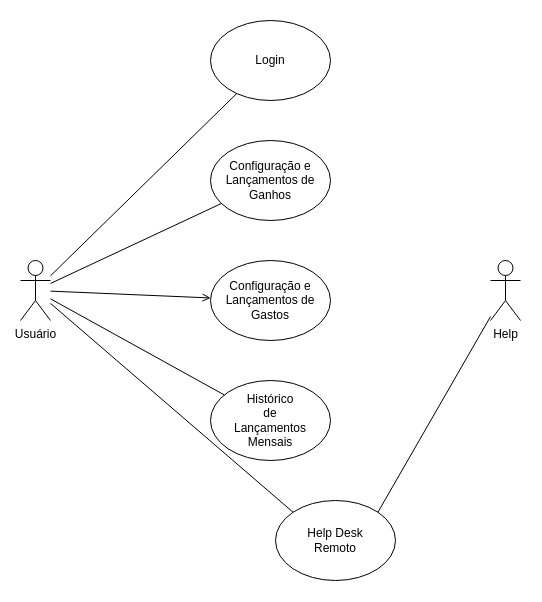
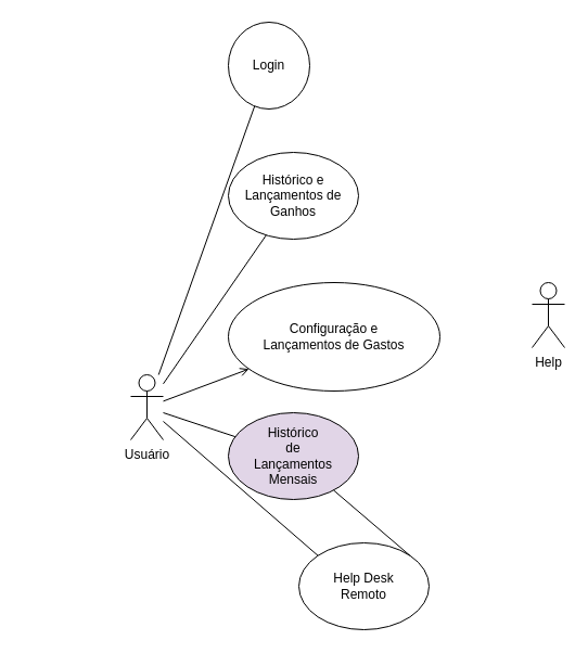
- <mxCell id="4" value="Login" style="ellipse;whiteSpace=wrap;html=1;" vertex="1" parent="1"><mxGeometry x="210" y="20" width="120" height="80" as="geometry" /></mxCell>
+ <mxCell id="4" value="Login" style="ellipse;whiteSpace=wrap;html=1;" vertex="1" parent="1"><mxGeometry x="210" y="20" width="75" height="80" as="geometry" /></mxCell>
- <mxCell id="5" value="Configuração e&lt;br&gt;Lançamentos&amp;nbsp;de Ganhos" style="ellipse;whiteSpace=wrap;html=1;" vertex="1" parent="1"><mxGeometry x="210" y="140" width="120" height="80" as="geometry" /></mxCell>
+ <mxCell id="5" value="Histórico e&lt;br&gt;Lançamentos&amp;nbsp;de Ganhos" style="ellipse;whiteSpace=wrap;html=1;" vertex="1" parent="1"><mxGeometry x="210" y="140" width="120" height="80" as="geometry" /></mxCell>
- <mxCell id="2" value="Usuário" style="shape=umlActor;verticalLabelPosition=bottom;verticalAlign=top;html=1;outlineConnect=0;" vertex="1" parent="1"><mxGeometry x="20" y="260" width="30" height="60" as="geometry" /></mxCell>
+ <mxCell id="2" value="Usuário" style="shape=umlActor;verticalLabelPosition=bottom;verticalAlign=top;html=1;outlineConnect=0;" vertex="1" parent="1"><mxGeometry x="120" y="345" width="30" height="60" as="geometry" /></mxCell>
- <mxCell id="8" value="Configuração e&lt;br&gt;Lançamentos&amp;nbsp;de Gastos" style="ellipse;whiteSpace=wrap;html=1;" vertex="1" parent="1"><mxGeometry x="210" y="260" width="120" height="80" as="geometry" /></mxCell>
+ <mxCell id="8" value="Configuração e&lt;br&gt;Lançamentos&amp;nbsp;de Gastos" style="ellipse;whiteSpace=wrap;html=1;" vertex="1" parent="1"><mxGeometry x="210" y="260" width="195" height="100" as="geometry" /></mxCell>
- <mxCell id="14" value="" style="endArrow=none;html=1;rounded=0;exitX=1;exitY=0;exitDx=0;exitDy=0;" edge="1" parent="1" source="7" target="3"><mxGeometry width="50" height="50" relative="1" as="geometry"><mxPoint x="320" y="350" as="sourcePoint" /><mxPoint x="370" y="300" as="targetPoint" /></mxGeometry></mxCell>
+ <mxCell id="14" value="" style="endArrow=none;html=1;rounded=0;exitX=1;exitY=0;exitDx=0;exitDy=0;" edge="1" parent="1" source="7" target="6"><mxGeometry width="50" height="50" relative="1" as="geometry"><mxPoint x="320" y="350" as="sourcePoint" /><mxPoint x="370" y="300" as="targetPoint" /></mxGeometry></mxCell>
- <mxCell id="6" value="Histórico&lt;br&gt;de&lt;br&gt;Lançamentos&lt;br&gt;Mensais" style="ellipse;whiteSpace=wrap;html=1;" vertex="1" parent="1"><mxGeometry x="210" y="380" width="120" height="80" as="geometry" /></mxCell>
+ <mxCell id="6" value="Histórico&lt;br&gt;de&lt;br&gt;Lançamentos&lt;br&gt;Mensais" style="ellipse;whiteSpace=wrap;html=1;fillColor=#e1d5e7;" vertex="1" parent="1"><mxGeometry x="210" y="380" width="120" height="80" as="geometry" /></mxCell>
